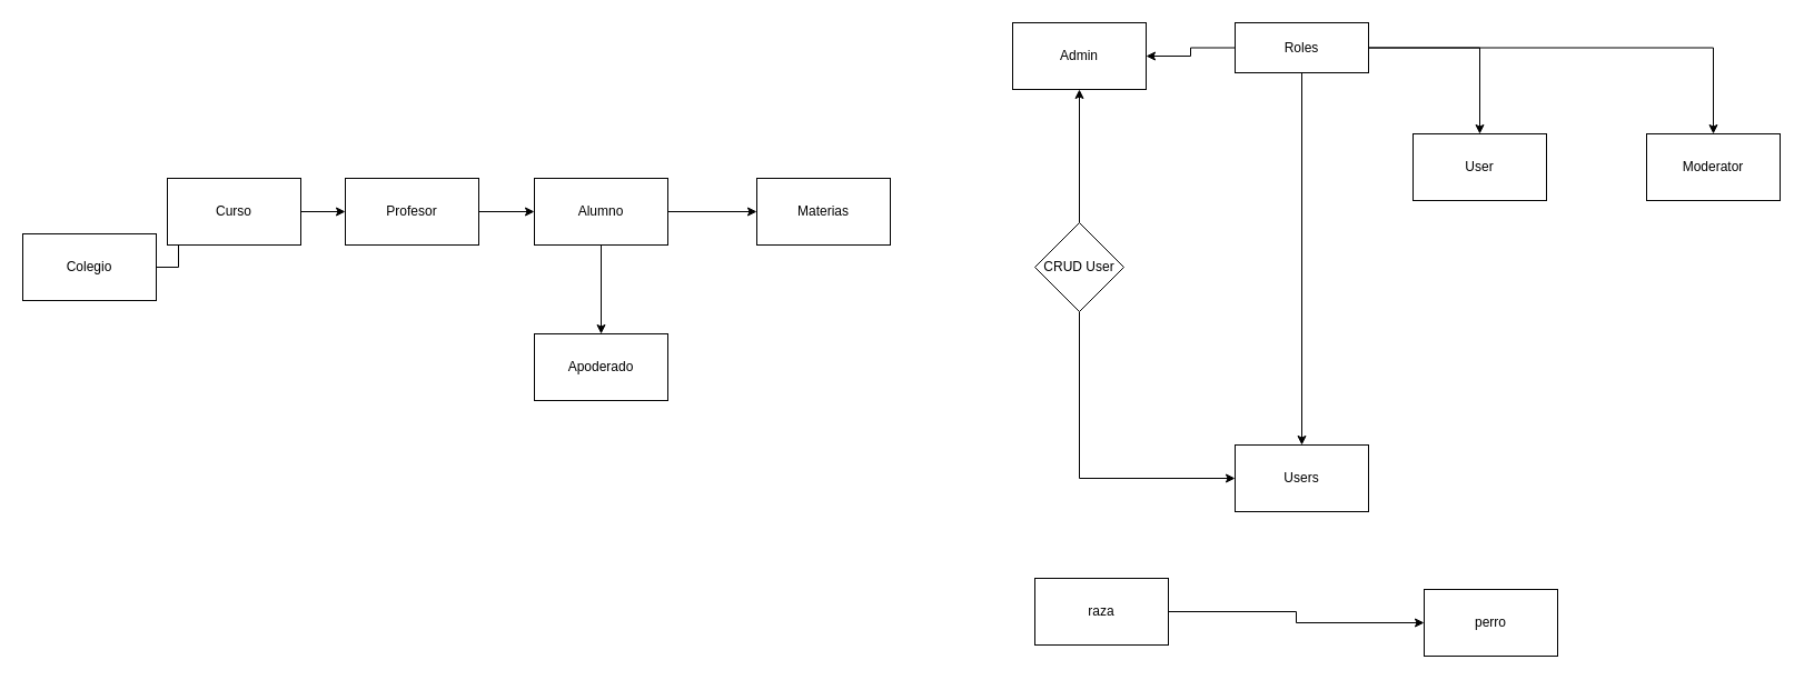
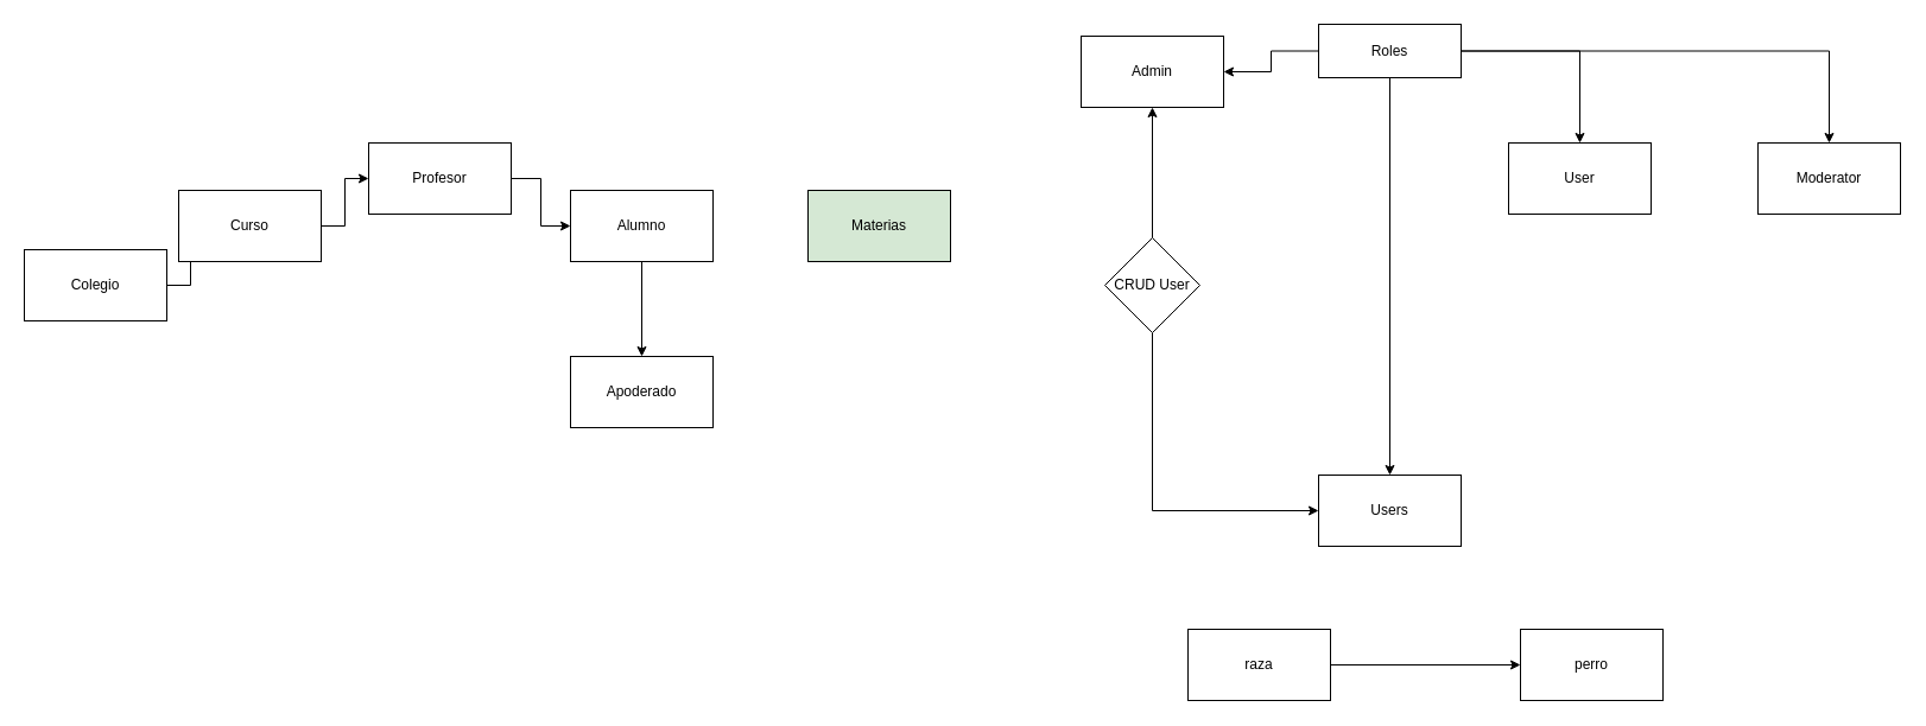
- <mxCell id="7" value="Admin" style="rounded=0;whiteSpace=wrap;html=1;" vertex="1" parent="1"><mxGeometry x="910" y="20" width="120" height="60" as="geometry" /></mxCell>
+ <mxCell id="7" value="Admin" style="rounded=0;whiteSpace=wrap;html=1;" vertex="1" parent="1"><mxGeometry x="910" y="30" width="120" height="60" as="geometry" /></mxCell>
- <mxCell id="19" value="Profesor" style="rounded=0;whiteSpace=wrap;html=1;" vertex="1" parent="1"><mxGeometry x="310" y="160" width="120" height="60" as="geometry" /></mxCell>
+ <mxCell id="19" value="Profesor" style="rounded=0;whiteSpace=wrap;html=1;" vertex="1" parent="1"><mxGeometry x="310" y="120" width="120" height="60" as="geometry" /></mxCell>
- <mxCell id="21" value="" style="edgeStyle=orthogonalEdgeStyle;rounded=0;orthogonalLoop=1;jettySize=auto;html=1;" edge="1" parent="1" source="22" target="24"><mxGeometry relative="1" as="geometry" /></mxCell>
- <mxCell id="24" value="Materias" style="rounded=0;whiteSpace=wrap;html=1;" vertex="1" parent="1"><mxGeometry x="680" y="160" width="120" height="60" as="geometry" /></mxCell>
+ <mxCell id="24" value="Materias" style="rounded=0;whiteSpace=wrap;html=1;fillColor=#d5e8d4;" vertex="1" parent="1"><mxGeometry x="680" y="160" width="120" height="60" as="geometry" /></mxCell>
- <mxCell id="27" value="raza" style="rounded=0;whiteSpace=wrap;html=1;" vertex="1" parent="1"><mxGeometry x="930" y="520" width="120" height="60" as="geometry" /></mxCell>
+ <mxCell id="27" value="raza" style="rounded=0;whiteSpace=wrap;html=1;" vertex="1" parent="1"><mxGeometry x="1000" y="530" width="120" height="60" as="geometry" /></mxCell>
